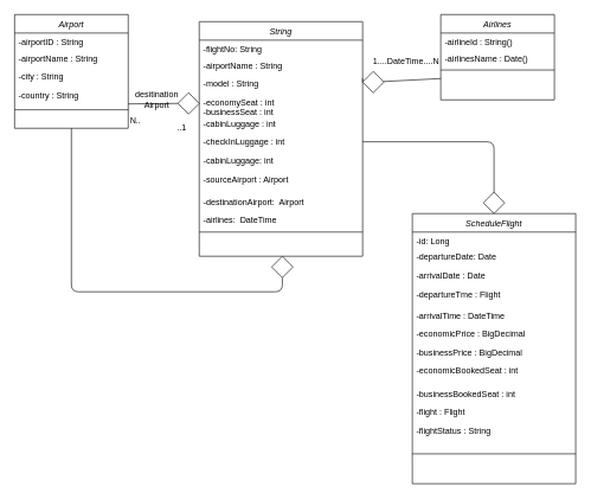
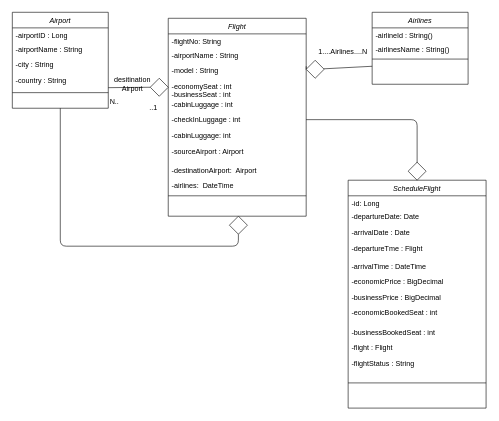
- <mxCell id="12" value="String" style="swimlane;fontStyle=2;align=center;verticalAlign=top;childLayout=stackLayout;horizontal=1;startSize=26;horizontalStack=0;resizeParent=1;resizeLast=0;collapsible=1;marginBottom=0;rounded=0;shadow=0;strokeWidth=1;" vertex="1" parent="1"><mxGeometry x="280" y="30" width="230" height="330" as="geometry"><mxRectangle x="230" y="140" width="160" height="26" as="alternateBounds" /></mxGeometry></mxCell>
+ <mxCell id="12" value="Flight" style="swimlane;fontStyle=2;align=center;verticalAlign=top;childLayout=stackLayout;horizontal=1;startSize=26;horizontalStack=0;resizeParent=1;resizeLast=0;collapsible=1;marginBottom=0;rounded=0;shadow=0;strokeWidth=1;" vertex="1" parent="1"><mxGeometry x="280" y="30" width="230" height="330" as="geometry"><mxRectangle x="230" y="140" width="160" height="26" as="alternateBounds" /></mxGeometry></mxCell>
- <mxCell id="3" value="-airportID : String" style="text;align=left;verticalAlign=top;spacingLeft=4;spacingRight=4;overflow=hidden;rotatable=0;points=[[0,0.5],[1,0.5]];portConstraint=eastwest;" vertex="1" parent="2"><mxGeometry y="26" width="160" height="22" as="geometry" /></mxCell>
+ <mxCell id="3" value="-airportID : Long" style="text;align=left;verticalAlign=top;spacingLeft=4;spacingRight=4;overflow=hidden;rotatable=0;points=[[0,0.5],[1,0.5]];portConstraint=eastwest;" vertex="1" parent="2"><mxGeometry y="26" width="160" height="22" as="geometry" /></mxCell>
- <mxCell id="10" value="-airlinesName : Date()" style="text;align=left;verticalAlign=top;spacingLeft=4;spacingRight=4;overflow=hidden;rotatable=0;points=[[0,0.5],[1,0.5]];portConstraint=eastwest;rounded=0;shadow=0;html=0;" vertex="1" parent="8"><mxGeometry y="48" width="160" height="26" as="geometry" /></mxCell>
+ <mxCell id="10" value="-airlinesName : String()" style="text;align=left;verticalAlign=top;spacingLeft=4;spacingRight=4;overflow=hidden;rotatable=0;points=[[0,0.5],[1,0.5]];portConstraint=eastwest;rounded=0;shadow=0;html=0;" vertex="1" parent="8"><mxGeometry y="48" width="160" height="26" as="geometry" /></mxCell>
- <mxCell id="50" value="1....DateTime....N" style="text;html=1;align=center;verticalAlign=middle;resizable=0;points=[];autosize=1;" vertex="1" parent="1"><mxGeometry x="521" y="76" width="100" height="20" as="geometry" /></mxCell>
+ <mxCell id="50" value="1....Airlines....N" style="text;html=1;align=center;verticalAlign=middle;resizable=0;points=[];autosize=1;" vertex="1" parent="1"><mxGeometry x="521" y="76" width="100" height="20" as="geometry" /></mxCell>
